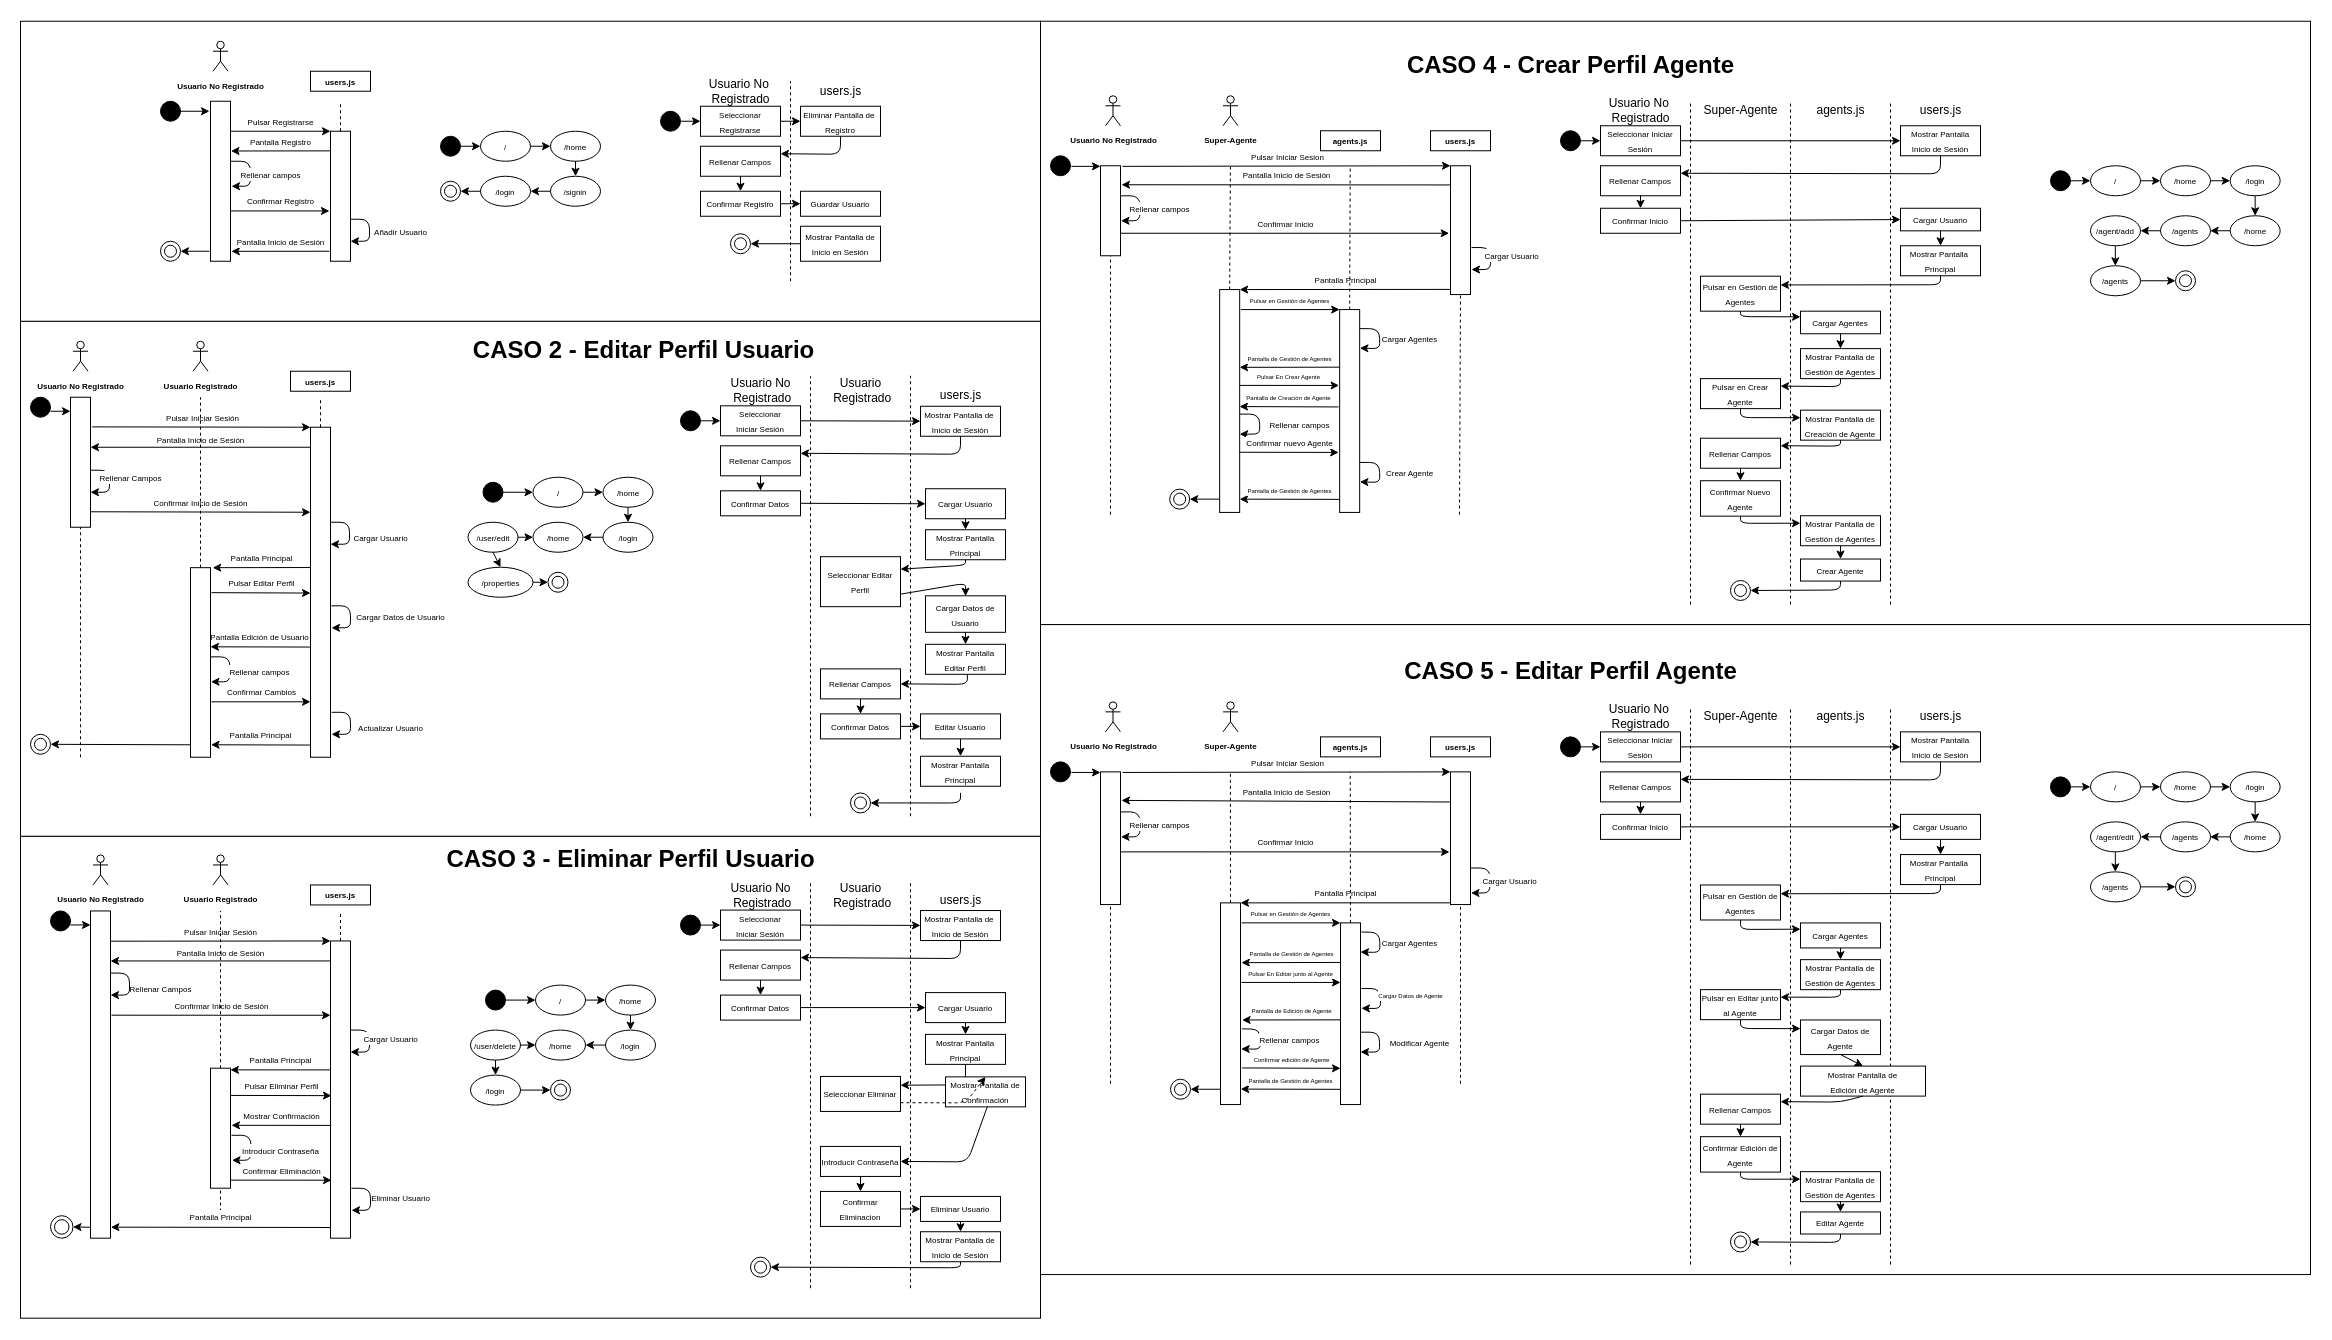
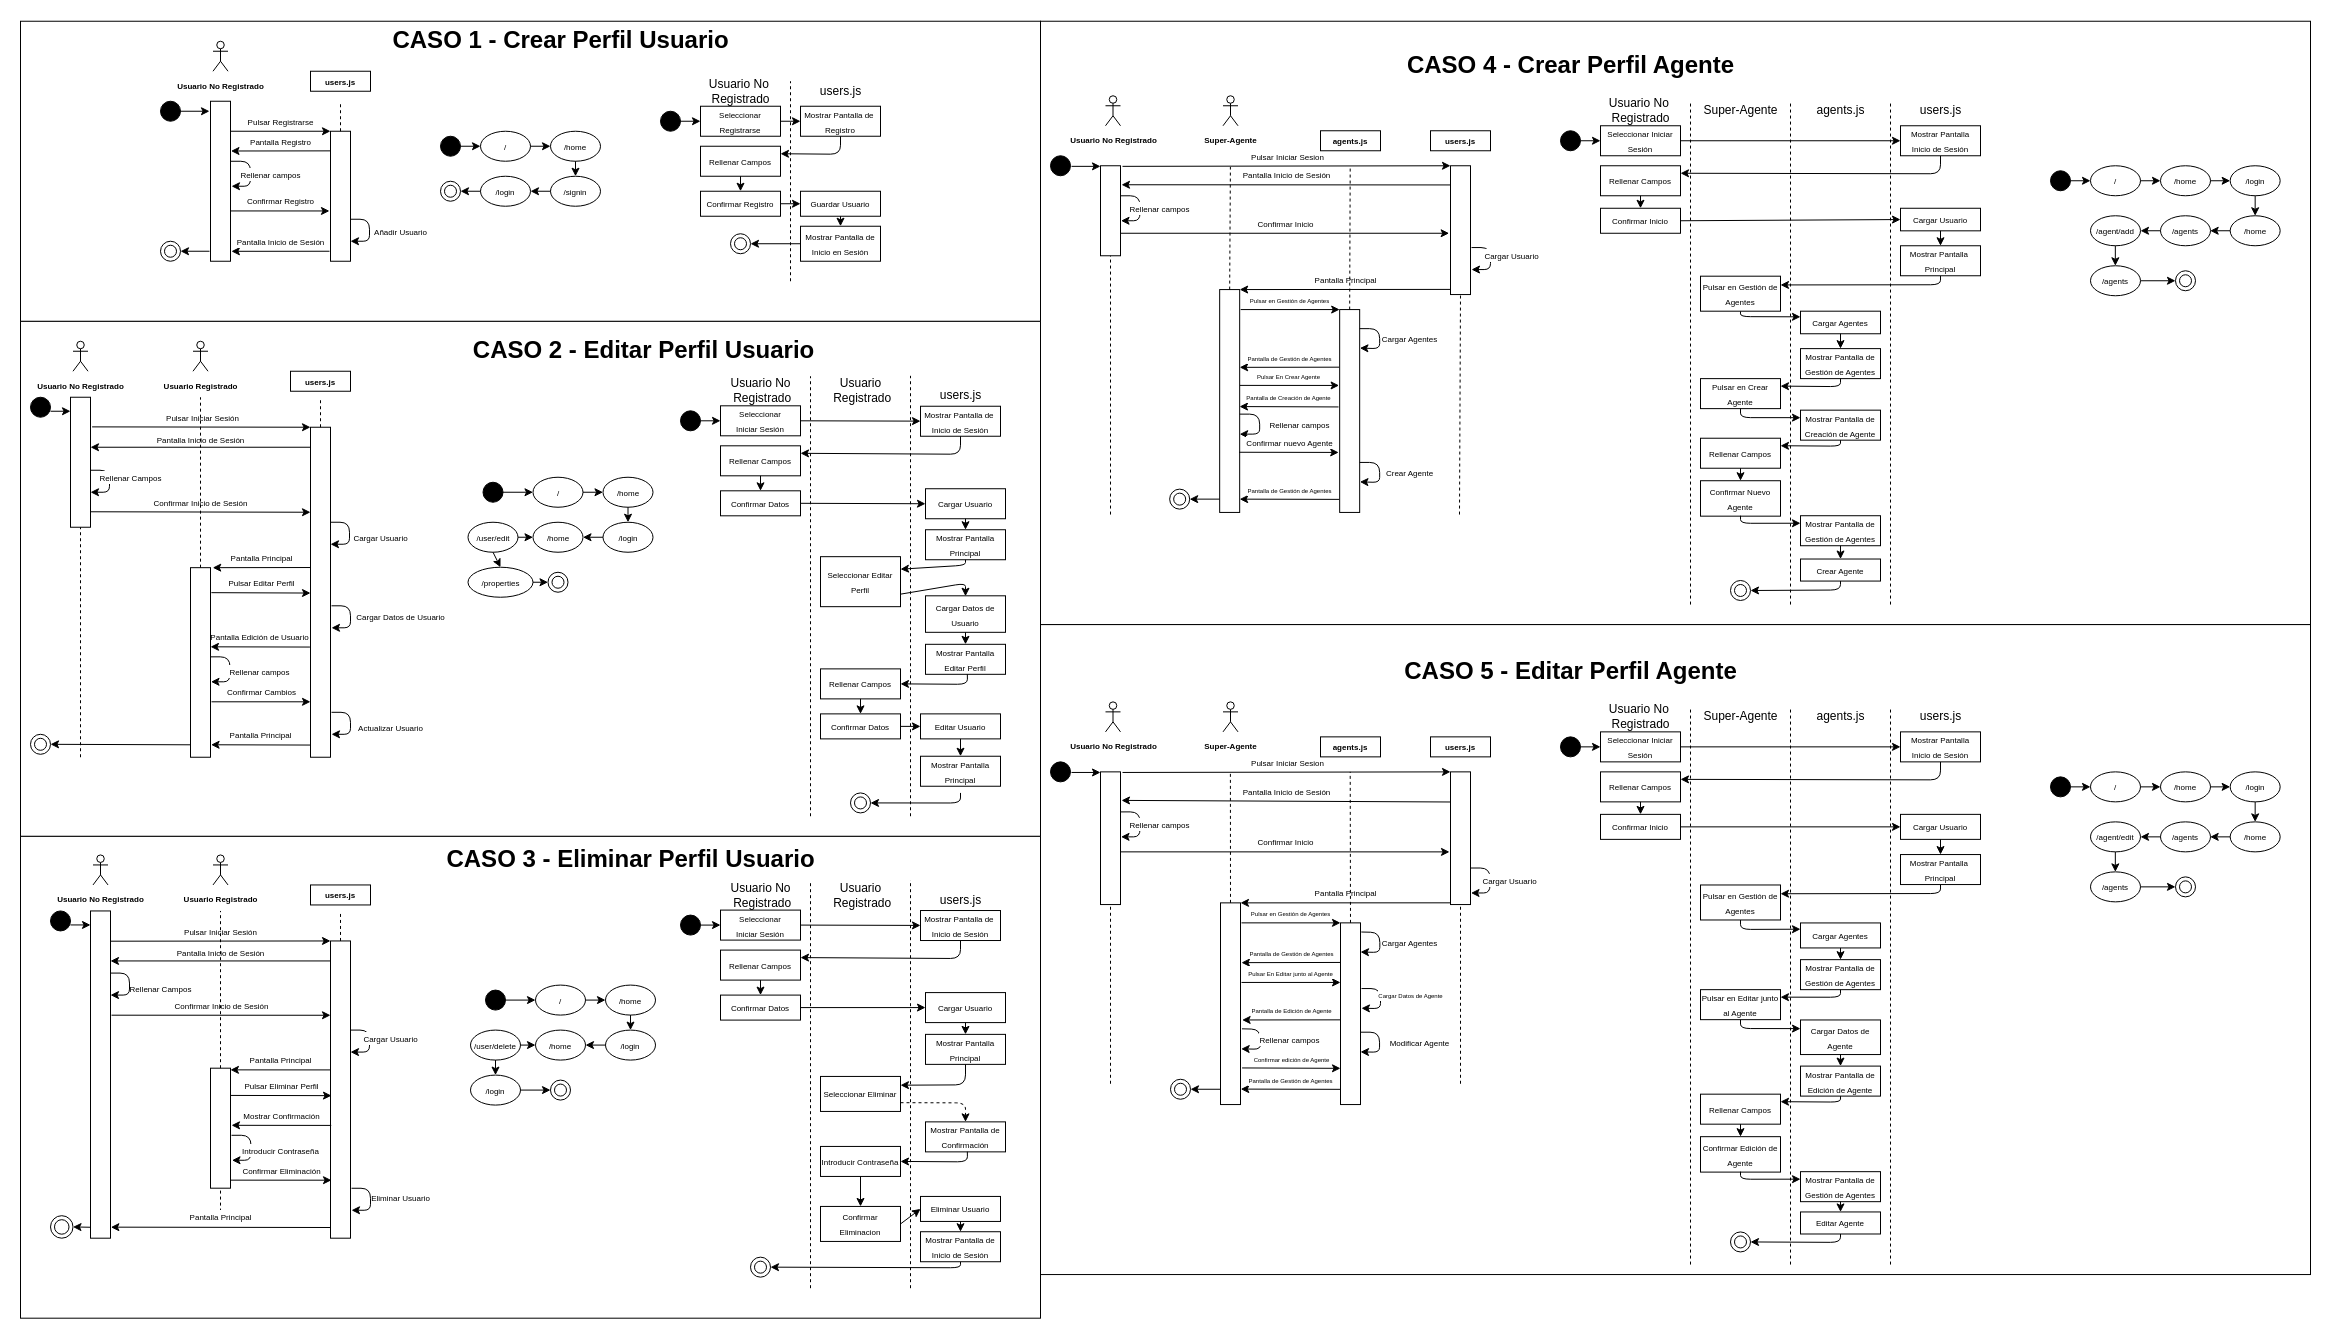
+ <mxCell id="17" value="&lt;font style=&quot;font-size: 24px&quot;&gt;&lt;b&gt;CASO 1 - Crear Perfil Usuario&lt;/b&gt;&lt;/font&gt;" style="text;html=1;align=center;verticalAlign=middle;resizable=0;points=[];autosize=1;" parent="1" vertex="1"><mxGeometry x="385" y="30.17" width="350" height="20" as="geometry" /></mxCell>
- <mxCell id="47" value="&lt;span style=&quot;font-size: 8px&quot;&gt;Eliminar Pantalla de&amp;nbsp;&lt;br&gt;&lt;/span&gt;&lt;font style=&quot;font-size: 8px&quot;&gt;Registro&lt;/font&gt;" style="rounded=0;whiteSpace=wrap;html=1;fillColor=#FFFFFF;" parent="1" vertex="1"><mxGeometry x="800" y="105.74" width="80" height="30" as="geometry" /></mxCell>
+ <mxCell id="47" value="&lt;span style=&quot;font-size: 8px&quot;&gt;Mostrar Pantalla de&amp;nbsp;&lt;br&gt;&lt;/span&gt;&lt;font style=&quot;font-size: 8px&quot;&gt;Registro&lt;/font&gt;" style="rounded=0;whiteSpace=wrap;html=1;fillColor=#FFFFFF;" parent="1" vertex="1"><mxGeometry x="800" y="105.74" width="80" height="30" as="geometry" /></mxCell>
+ <mxCell id="53" value="" style="endArrow=classic;html=1;entryX=0.5;entryY=0;entryDx=0;entryDy=0;exitX=0.5;exitY=1;exitDx=0;exitDy=0;" parent="1" source="51" target="52" edge="1"><mxGeometry width="50" height="50" relative="1" as="geometry"><mxPoint x="810" y="253.24" as="sourcePoint" /><mxPoint x="760" y="253.24" as="targetPoint" /></mxGeometry></mxCell>
- <mxCell id="333" value="&lt;span style=&quot;font-size: 8px&quot;&gt;Mostrar Pantalla de&lt;br&gt;Edición de Agente&lt;br&gt;&lt;/span&gt;" style="rounded=0;whiteSpace=wrap;html=1;fillColor=#FFFFFF;" parent="1" vertex="1"><mxGeometry x="1800" y="1065.6" width="125" height="30" as="geometry" /></mxCell>
+ <mxCell id="333" value="&lt;span style=&quot;font-size: 8px&quot;&gt;Mostrar Pantalla de&lt;br&gt;Edición de Agente&lt;br&gt;&lt;/span&gt;" style="rounded=0;whiteSpace=wrap;html=1;fillColor=#FFFFFF;" parent="1" vertex="1"><mxGeometry x="1800" y="1065.6" width="80" height="30" as="geometry" /></mxCell>
- <mxCell id="171" value="&lt;span style=&quot;font-size: 8px&quot;&gt;Mostrar Pantalla de Confirmación&lt;/span&gt;" style="rounded=0;whiteSpace=wrap;html=1;fillColor=#FFFFFF;" parent="1" vertex="1"><mxGeometry x="945" y="1076.37" width="80" height="30" as="geometry" /></mxCell>
+ <mxCell id="171" value="&lt;span style=&quot;font-size: 8px&quot;&gt;Mostrar Pantalla de Confirmación&lt;/span&gt;" style="rounded=0;whiteSpace=wrap;html=1;fillColor=#FFFFFF;" parent="1" vertex="1"><mxGeometry x="925" y="1121.37" width="80" height="30" as="geometry" /></mxCell>
- <mxCell id="182" value="&lt;span style=&quot;font-size: 8px&quot;&gt;Confirmar Eliminacion&lt;/span&gt;" style="rounded=0;whiteSpace=wrap;html=1;fillColor=#FFFFFF;" parent="1" vertex="1"><mxGeometry x="820" y="1190.94" width="80" height="35" as="geometry" /></mxCell>
+ <mxCell id="182" value="&lt;span style=&quot;font-size: 8px&quot;&gt;Confirmar Eliminacion&lt;/span&gt;" style="rounded=0;whiteSpace=wrap;html=1;fillColor=#FFFFFF;" parent="1" vertex="1"><mxGeometry x="820" y="1205.94" width="80" height="35" as="geometry" /></mxCell>
